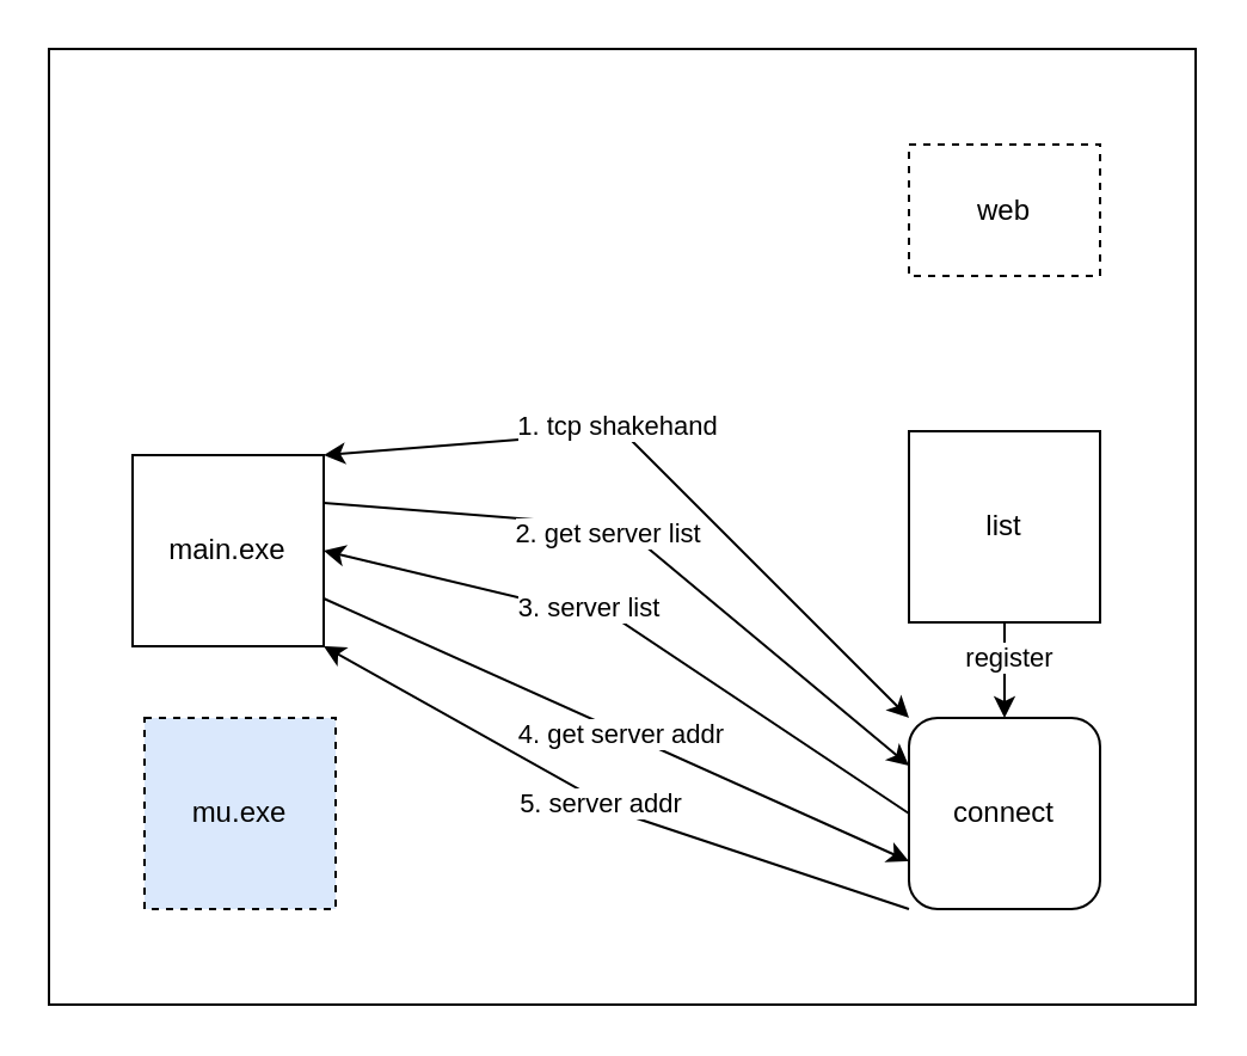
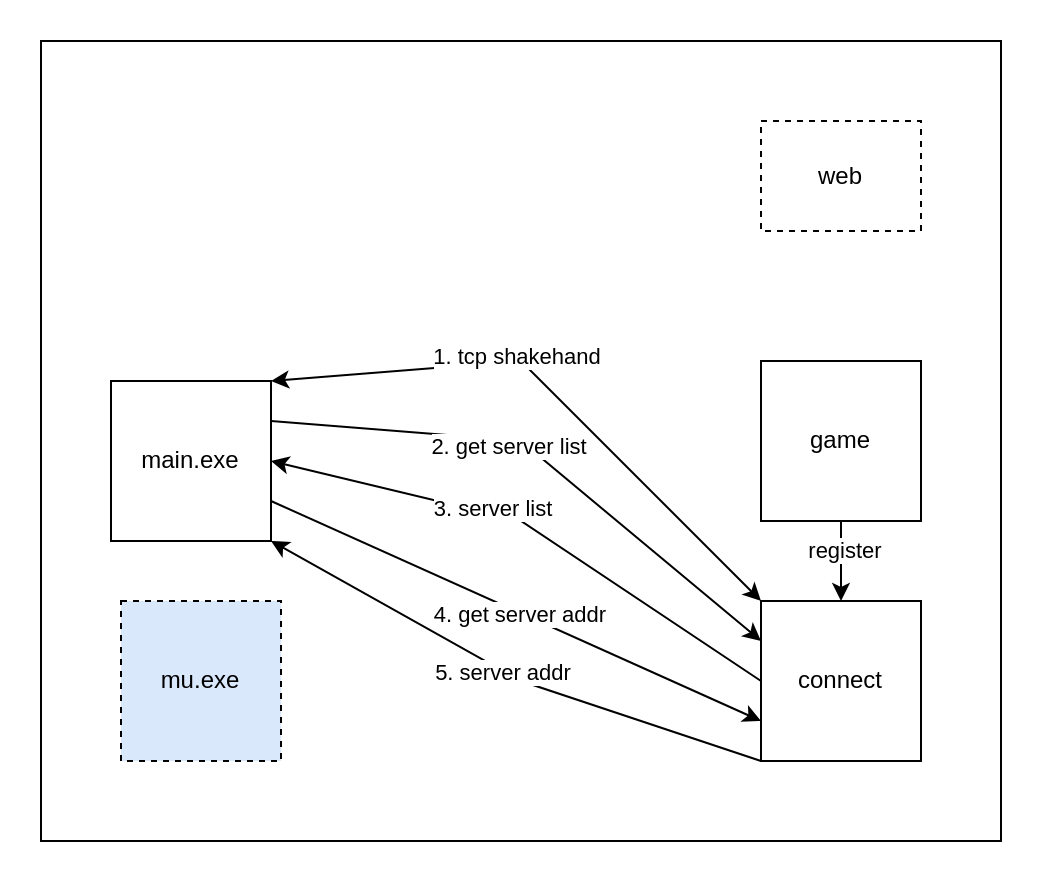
- <mxCell id="4" value="list" style="rounded=0;whiteSpace=wrap;html=1;" parent="1" vertex="1"><mxGeometry x="380" y="180" width="80" height="80" as="geometry" /></mxCell>
+ <mxCell id="4" value="game" style="rounded=0;whiteSpace=wrap;html=1;" parent="1" vertex="1"><mxGeometry x="380" y="180" width="80" height="80" as="geometry" /></mxCell>
- <mxCell id="15" value="connect" style="whiteSpace=wrap;html=1;rounded=1;" parent="1" vertex="1"><mxGeometry x="380" y="300" width="80" height="80" as="geometry" /></mxCell>
+ <mxCell id="15" value="connect" style="rounded=0;whiteSpace=wrap;html=1;" parent="1" vertex="1"><mxGeometry x="380" y="300" width="80" height="80" as="geometry" /></mxCell>
